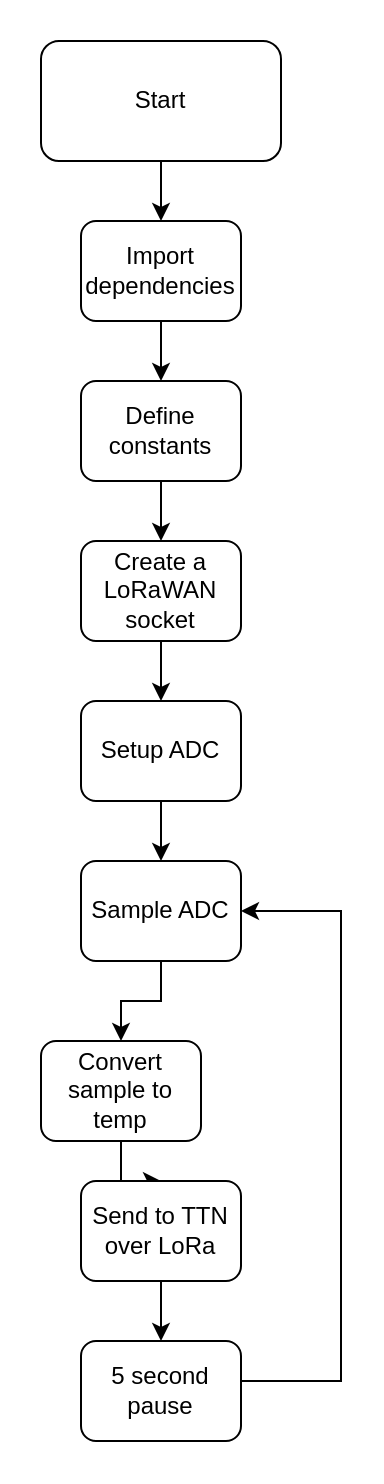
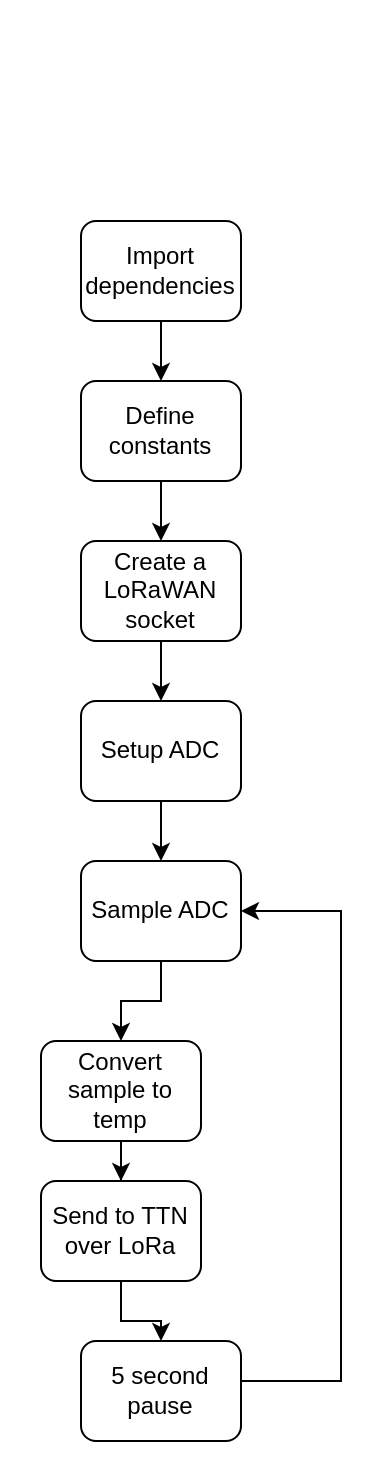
- <mxCell id="3" value="Start" style="rounded=1;whiteSpace=wrap;html=1;" vertex="1" parent="1"><mxGeometry x="20" y="20" width="120" height="60" as="geometry" /></mxCell>
- <mxCell id="2" style="edgeStyle=orthogonalEdgeStyle;rounded=0;orthogonalLoop=1;jettySize=auto;html=1;entryX=0.5;entryY=0;entryDx=0;entryDy=0;" edge="1" parent="1" source="3" target="5"><mxGeometry relative="1" as="geometry" /></mxCell>
- <mxCell id="17" value="Send to TTN over LoRa" style="rounded=1;whiteSpace=wrap;html=1;" vertex="1" parent="1"><mxGeometry x="40" y="590" width="80" height="50" as="geometry" /></mxCell>
+ <mxCell id="17" value="Send to TTN over LoRa" style="rounded=1;whiteSpace=wrap;html=1;" vertex="1" parent="1"><mxGeometry x="20" y="590" width="80" height="50" as="geometry" /></mxCell>
